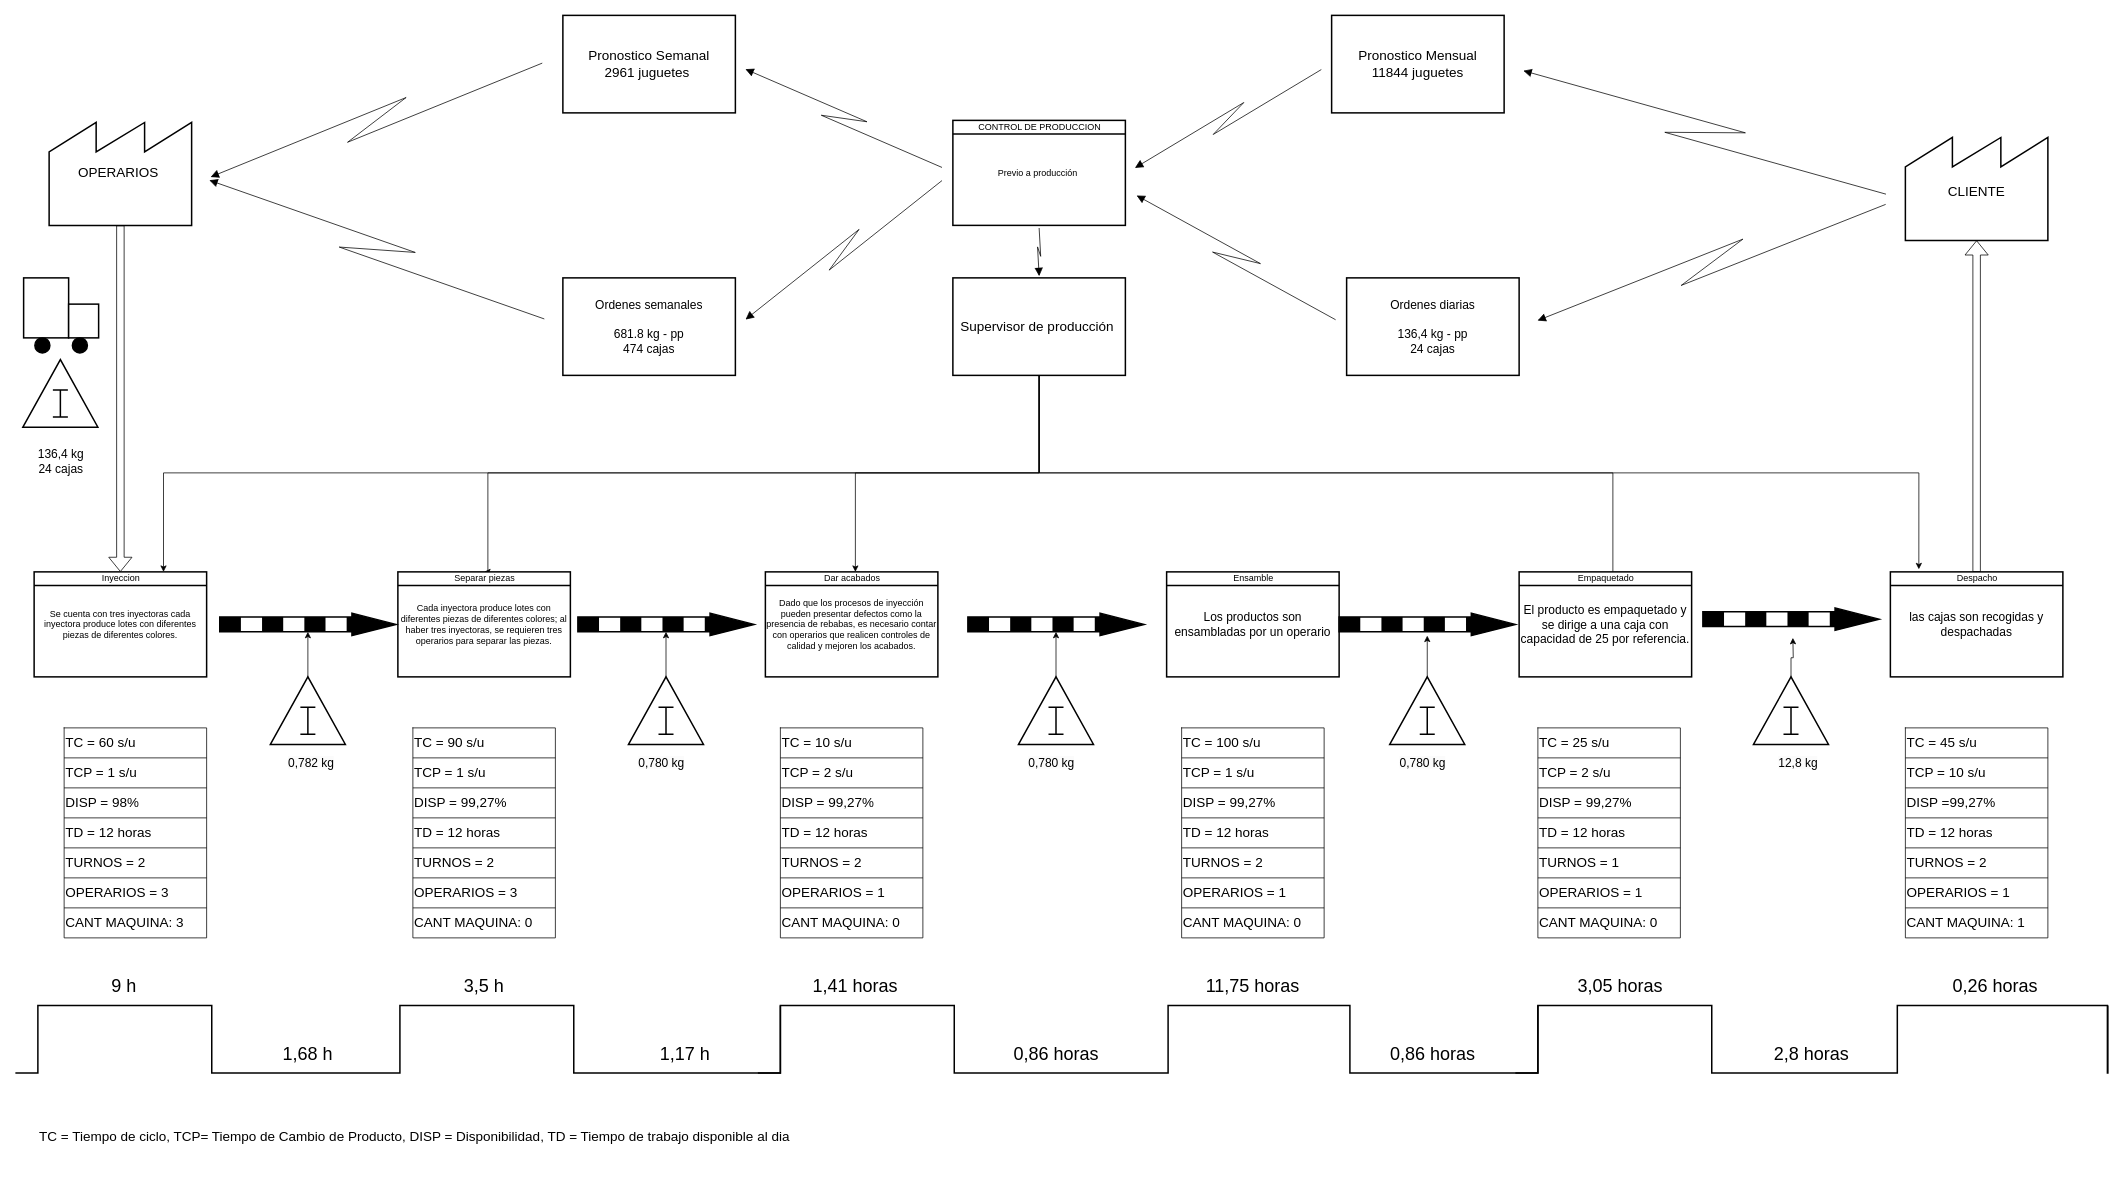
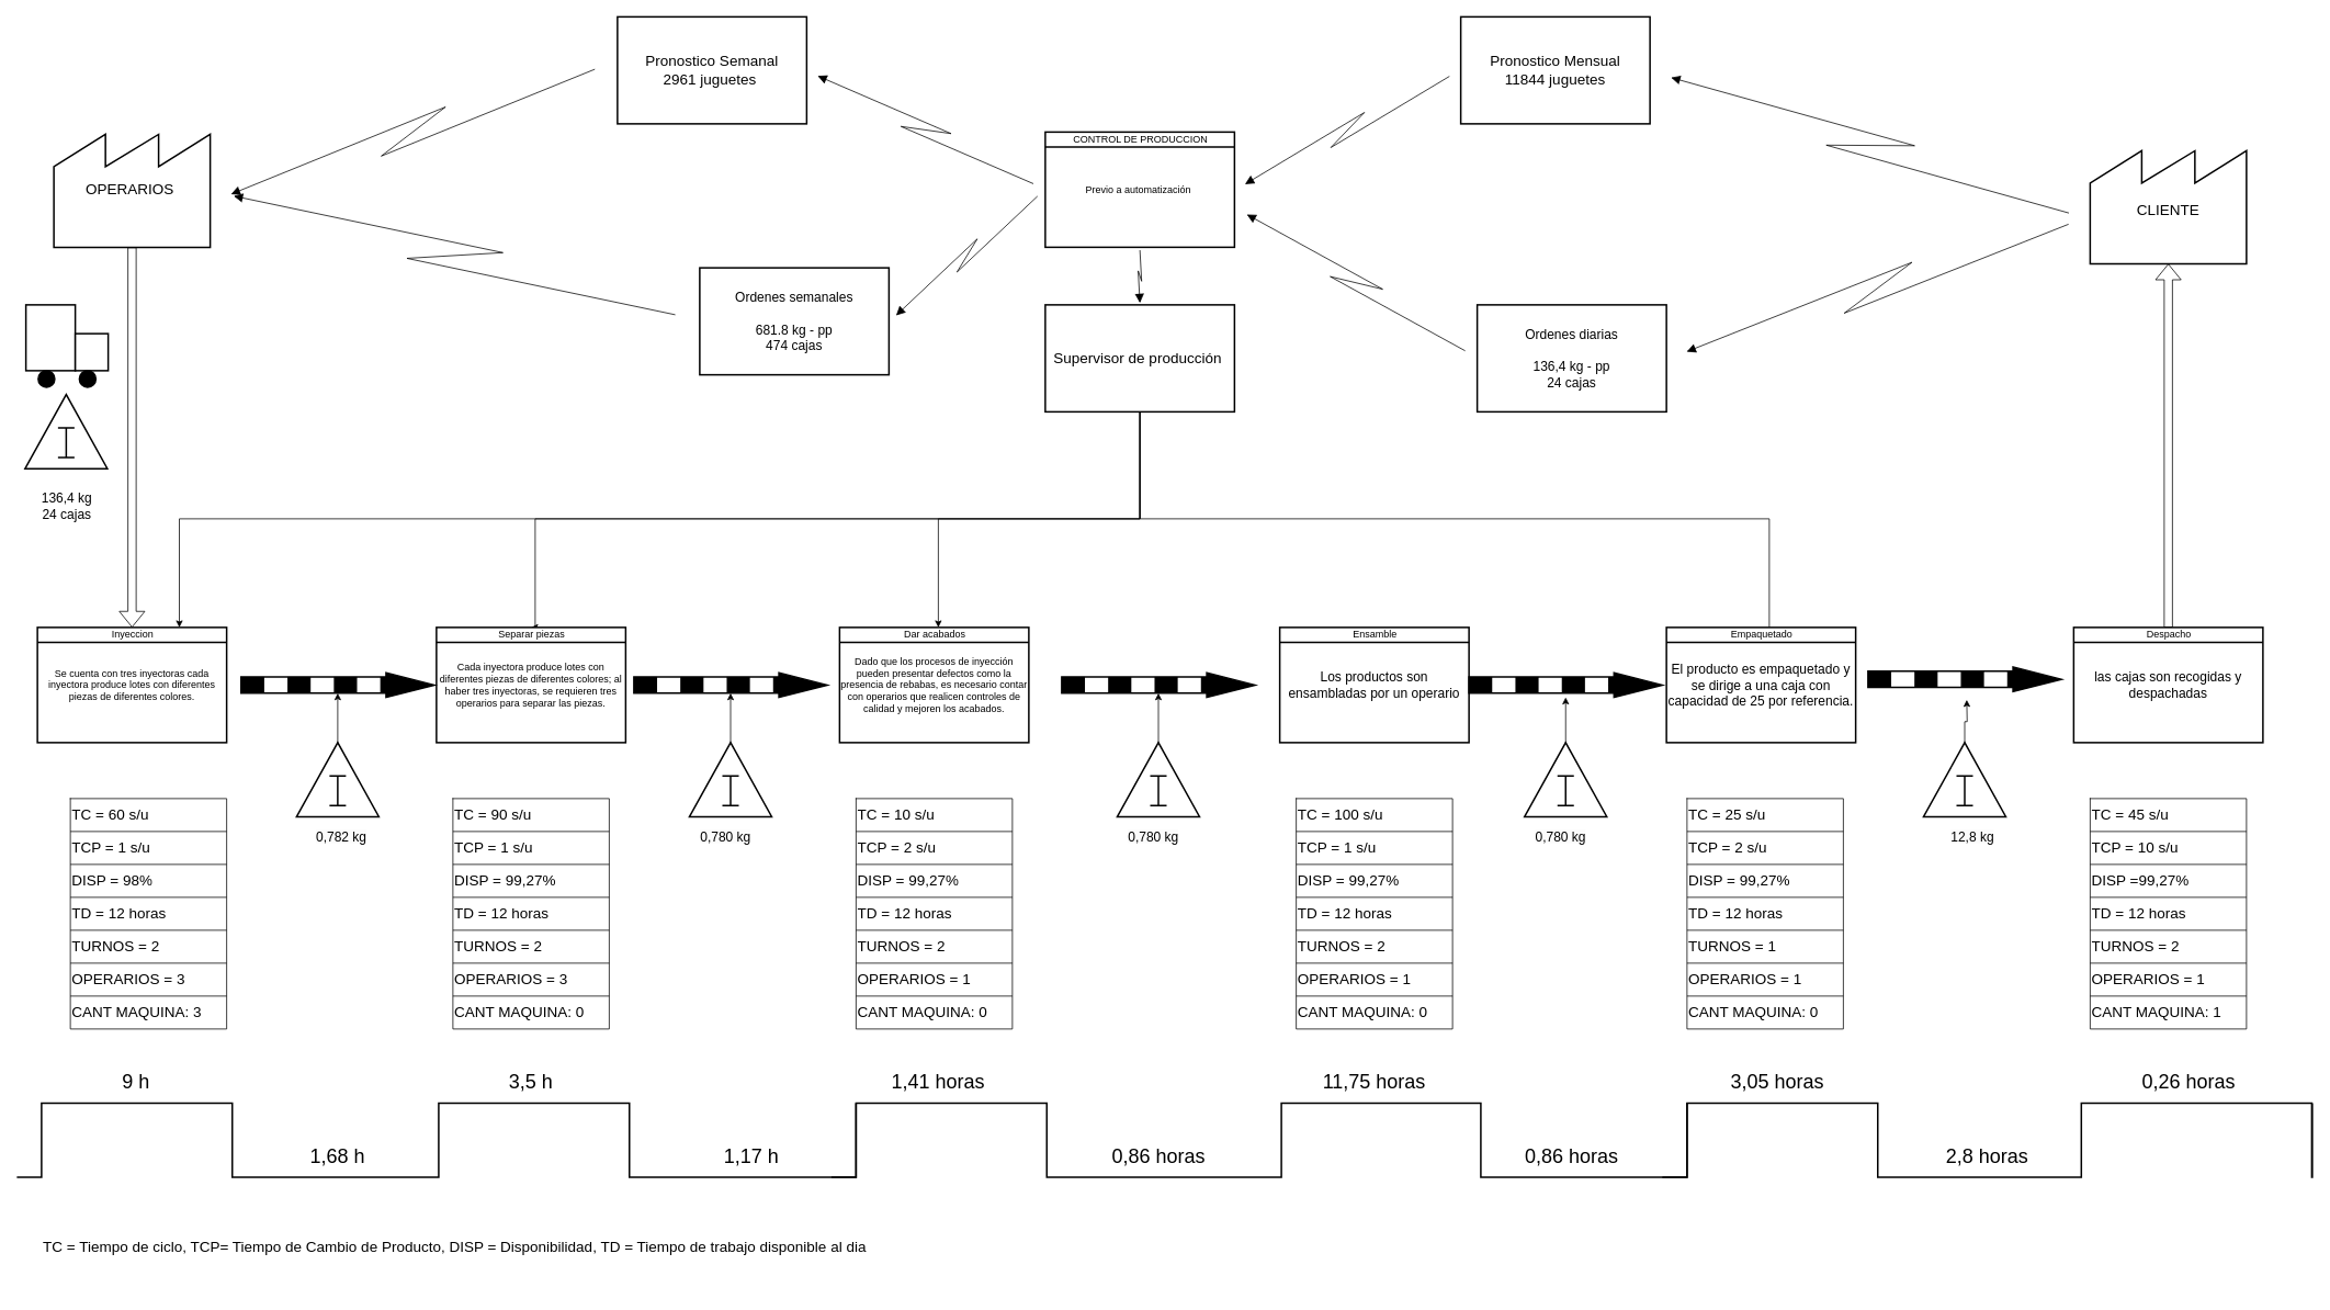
- <mxCell id="4" value="Previo a producción&amp;nbsp;" style="strokeWidth=2;html=1;shape=mxgraph.lean_mapping.manufacturing_process;fontSize=12;verticalAlign=middle;html=1;align=center;whiteSpace=wrap;" parent="1" vertex="1"><mxGeometry x="1270" y="160" width="230" height="140" as="geometry" /></mxCell>
+ <mxCell id="4" value="Previo a automatización&amp;nbsp;" style="strokeWidth=2;html=1;shape=mxgraph.lean_mapping.manufacturing_process;fontSize=12;verticalAlign=middle;html=1;align=center;whiteSpace=wrap;" parent="1" vertex="1"><mxGeometry x="1270" y="160" width="230" height="140" as="geometry" /></mxCell>
- <mxCell id="11" value="&lt;span style=&quot;font-size: 16px; background-color: rgb(255, 255, 255);&quot;&gt;Ordenes semanales&lt;/span&gt;&lt;div style=&quot;font-size: 16px; background-color: rgb(255, 255, 255);&quot;&gt;&lt;br&gt;&lt;div&gt;&lt;span style=&quot;background-color: transparent; color: light-dark(rgb(0, 0, 0), rgb(255, 255, 255));&quot;&gt;681.8 kg - pp&lt;/span&gt;&lt;/div&gt;&lt;div&gt;474 cajas&lt;/div&gt;&lt;/div&gt;" style="strokeWidth=2;html=1;shape=mxgraph.lean_mapping.schedule;whiteSpace=wrap;align=center;" parent="1" vertex="1"><mxGeometry x="750" y="370" width="230" height="130" as="geometry" /></mxCell>
+ <mxCell id="11" value="&lt;span style=&quot;font-size: 16px; background-color: rgb(255, 255, 255);&quot;&gt;Ordenes semanales&lt;/span&gt;&lt;div style=&quot;font-size: 16px; background-color: rgb(255, 255, 255);&quot;&gt;&lt;br&gt;&lt;div&gt;&lt;span style=&quot;background-color: transparent; color: light-dark(rgb(0, 0, 0), rgb(255, 255, 255));&quot;&gt;681.8 kg - pp&lt;/span&gt;&lt;/div&gt;&lt;div&gt;474 cajas&lt;/div&gt;&lt;/div&gt;" style="strokeWidth=2;html=1;shape=mxgraph.lean_mapping.schedule;whiteSpace=wrap;align=center;" parent="1" vertex="1"><mxGeometry x="850" y="325" width="230" height="130" as="geometry" /></mxCell>
- <mxCell id="135" style="edgeStyle=orthogonalEdgeStyle;rounded=0;orthogonalLoop=1;jettySize=auto;html=1;entryX=0.165;entryY=-0.069;entryDx=0;entryDy=0;entryPerimeter=0;" parent="1" source="10" target="39" edge="1"><mxGeometry relative="1" as="geometry"><Array as="points"><mxPoint x="1385" y="630" /><mxPoint x="2558" y="630" /></Array></mxGeometry></mxCell>
